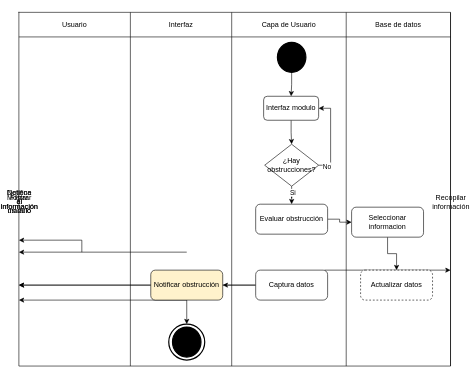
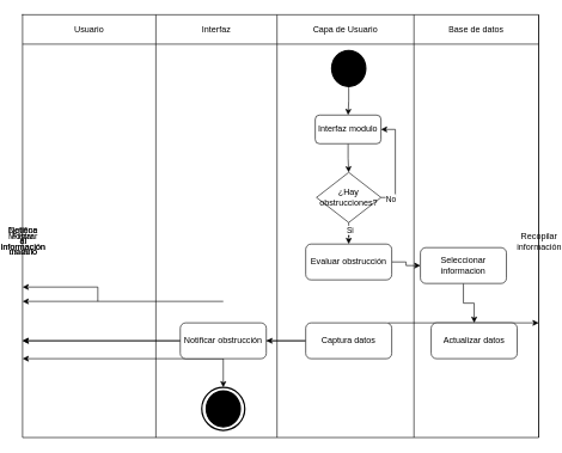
- <mxCell id="40" value="Notificar obstrucción" style="rounded=1;whiteSpace=wrap;html=1;fillColor=#fff2cc;" vertex="1" parent="1"><mxGeometry x="240" y="450" width="120" height="50" as="geometry" /></mxCell>
+ <mxCell id="40" value="Notificar obstrucción" style="rounded=1;whiteSpace=wrap;html=1;" vertex="1" parent="1"><mxGeometry x="240" y="450" width="120" height="50" as="geometry" /></mxCell>
- <mxCell id="44" value="Actualizar datos" style="rounded=1;whiteSpace=wrap;html=1;dashed=1;" vertex="1" parent="1"><mxGeometry x="590" y="450" width="120" height="50" as="geometry" /></mxCell>
+ <mxCell id="44" value="Actualizar datos" style="rounded=1;whiteSpace=wrap;html=1;" vertex="1" parent="1"><mxGeometry x="590" y="450" width="120" height="50" as="geometry" /></mxCell>
